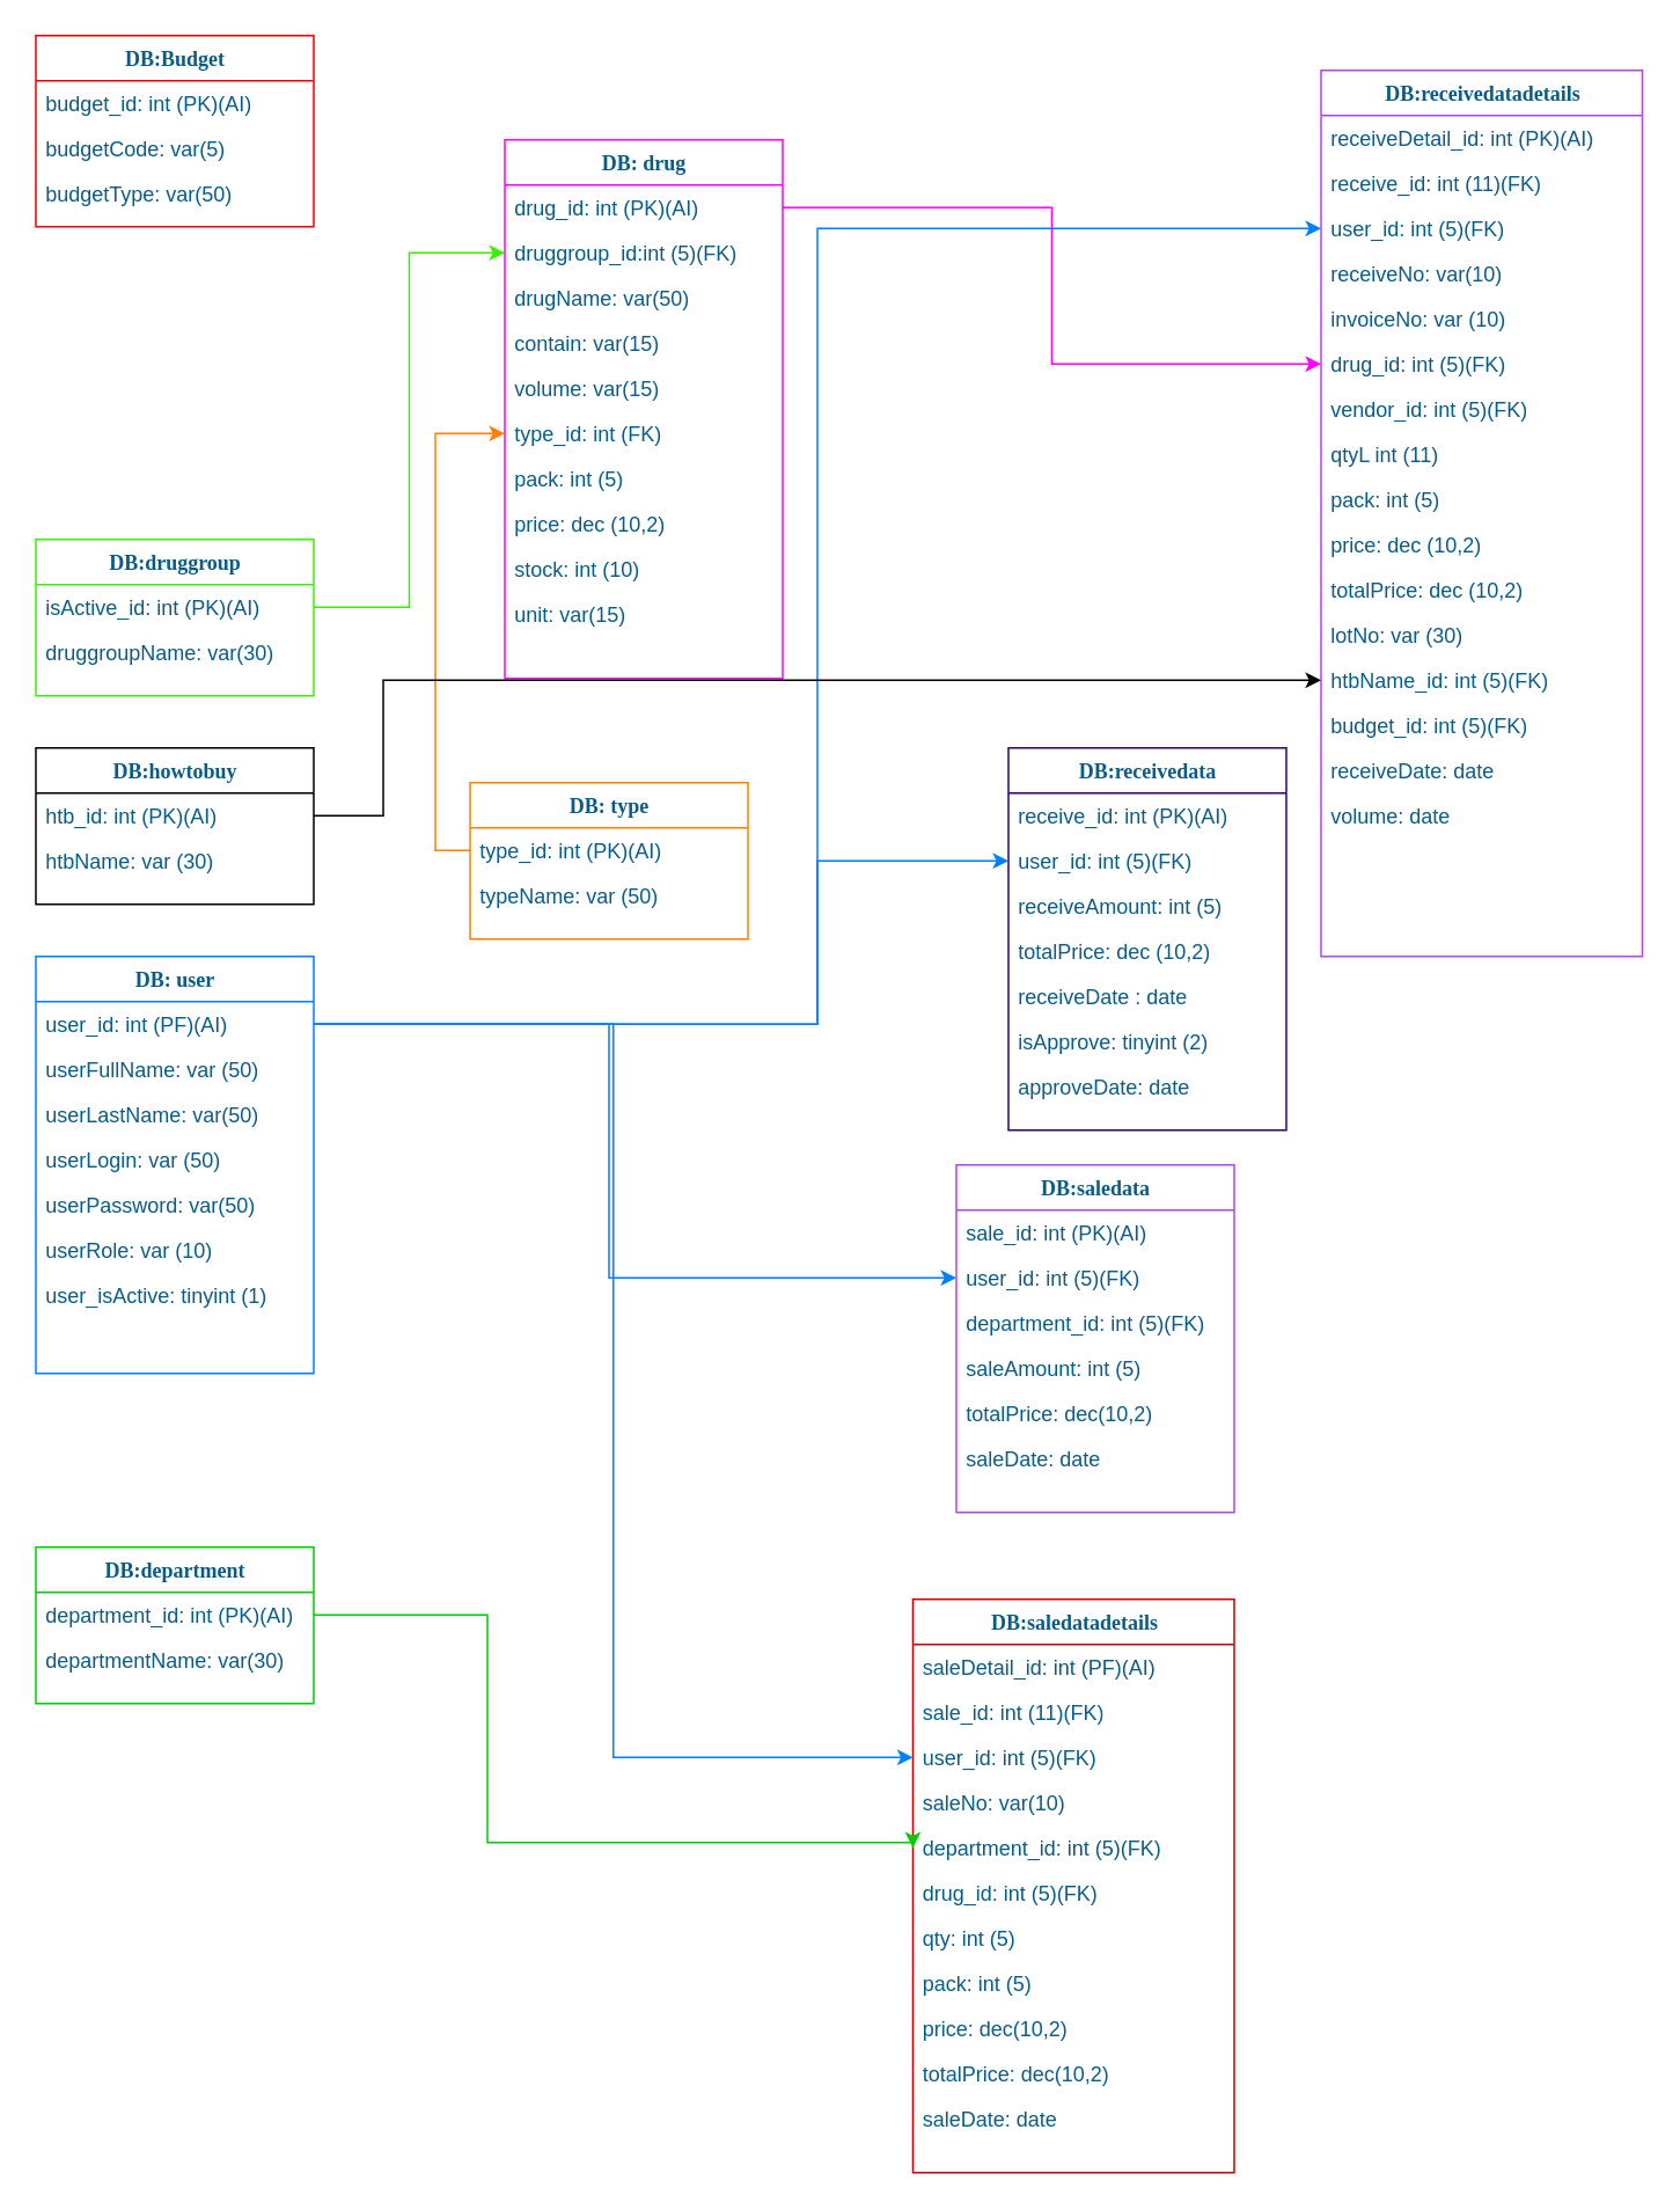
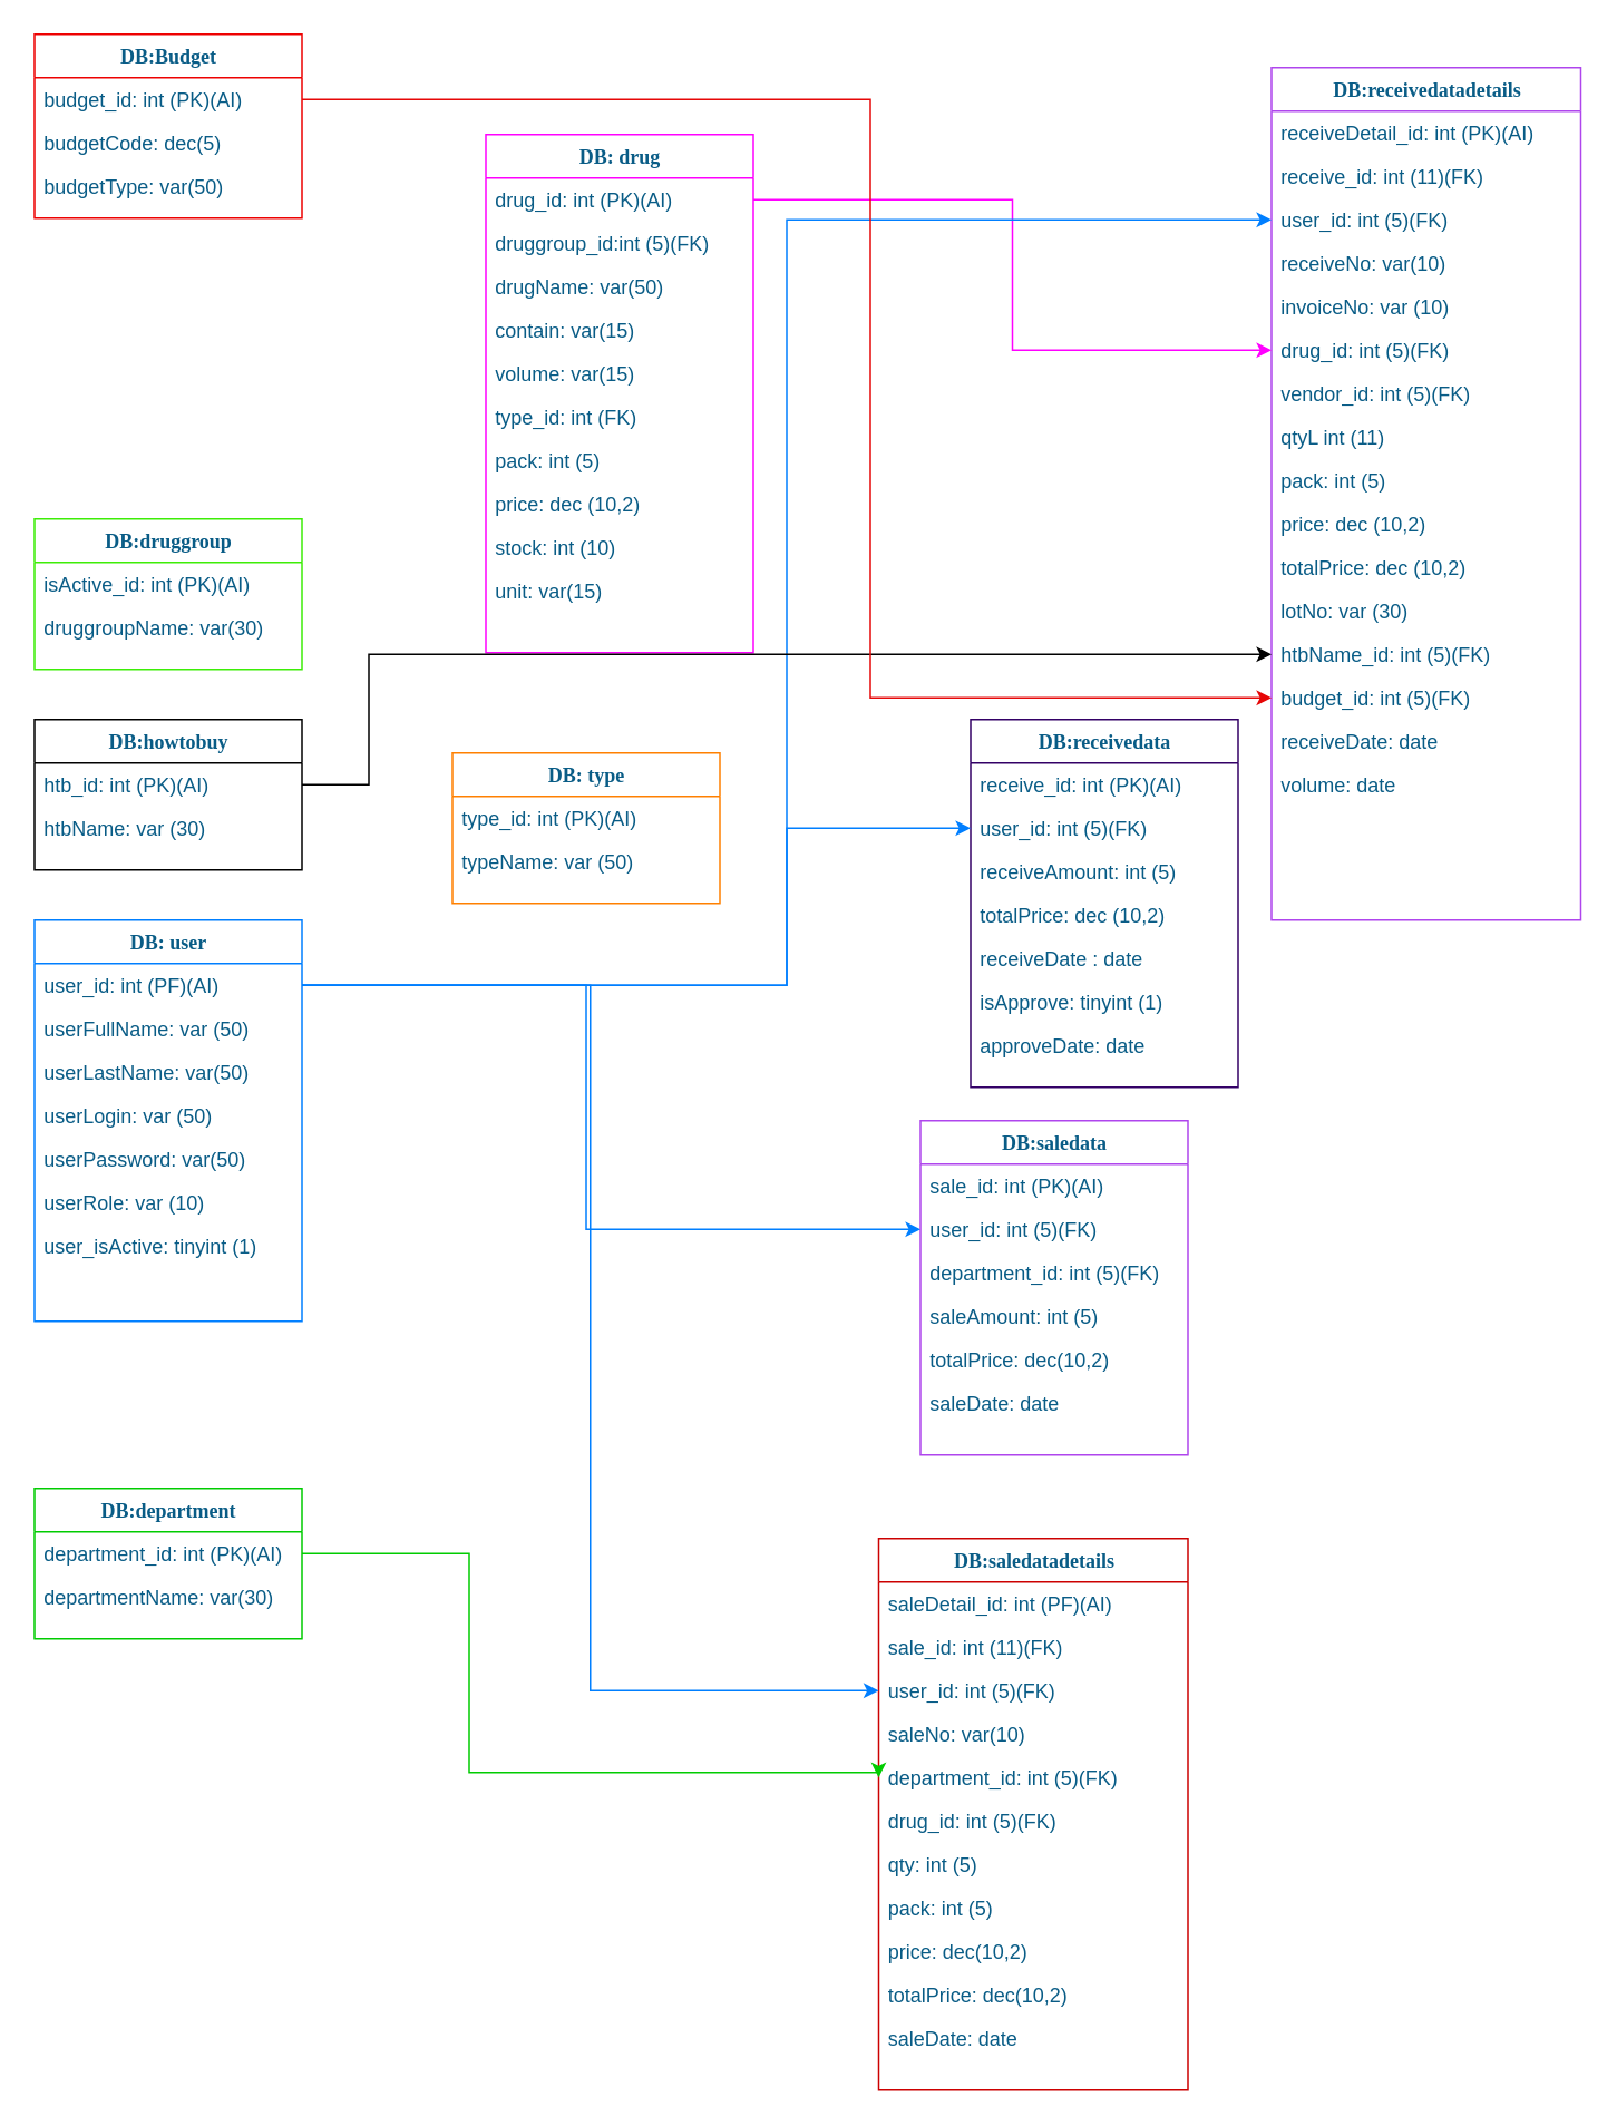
- <mxCell id="4" value="budgetCode: var(5)" style="text;html=1;strokeColor=none;fillColor=none;align=left;verticalAlign=top;spacingLeft=4;spacingRight=4;whiteSpace=wrap;overflow=hidden;rotatable=0;points=[[0,0.5],[1,0.5]];portConstraint=eastwest;fontColor=#095C86;" parent="2" vertex="1"><mxGeometry y="52" width="160" height="26" as="geometry" /></mxCell>
+ <mxCell id="4" value="budgetCode: dec(5)" style="text;html=1;strokeColor=none;fillColor=none;align=left;verticalAlign=top;spacingLeft=4;spacingRight=4;whiteSpace=wrap;overflow=hidden;rotatable=0;points=[[0,0.5],[1,0.5]];portConstraint=eastwest;fontColor=#095C86;" parent="2" vertex="1"><mxGeometry y="52" width="160" height="26" as="geometry" /></mxCell>
+ <mxCell id="89" style="edgeStyle=orthogonalEdgeStyle;rounded=0;orthogonalLoop=1;jettySize=auto;html=1;exitX=1;exitY=0.5;exitDx=0;exitDy=0;entryX=0;entryY=0.5;entryDx=0;entryDy=0;fillColor=#F694C1;strokeColor=#E60707;fontColor=#095C86;" edge="1" parent="1" source="3" target="56"><mxGeometry relative="1" as="geometry"><Array as="points"><mxPoint x="520" y="59" /><mxPoint x="520" y="417" /></Array></mxGeometry></mxCell>
- <mxCell id="23" style="edgeStyle=orthogonalEdgeStyle;rounded=0;orthogonalLoop=1;jettySize=auto;html=1;exitX=1;exitY=0.5;exitDx=0;exitDy=0;strokeColor=#3DED07;fontColor=#095C86;" edge="1" parent="1" source="21" target="8"><mxGeometry relative="1" as="geometry" /></mxCell>
- <mxCell id="83" style="edgeStyle=orthogonalEdgeStyle;rounded=0;orthogonalLoop=1;jettySize=auto;html=1;exitX=0;exitY=0.5;exitDx=0;exitDy=0;entryX=0;entryY=0.5;entryDx=0;entryDy=0;strokeColor=#FF8000;fontColor=#095C86;" edge="1" parent="1" source="73" target="12"><mxGeometry relative="1" as="geometry" /></mxCell>
- <mxCell id="33" value="isApprove: tinyint (2)" style="text;html=1;strokeColor=none;fillColor=none;align=left;verticalAlign=top;spacingLeft=4;spacingRight=4;whiteSpace=wrap;overflow=hidden;rotatable=0;points=[[0,0.5],[1,0.5]];portConstraint=eastwest;fontColor=#095C86;" vertex="1" parent="27"><mxGeometry y="156" width="160" height="26" as="geometry" /></mxCell>
+ <mxCell id="33" value="isApprove: tinyint (1)" style="text;html=1;strokeColor=none;fillColor=none;align=left;verticalAlign=top;spacingLeft=4;spacingRight=4;whiteSpace=wrap;overflow=hidden;rotatable=0;points=[[0,0.5],[1,0.5]];portConstraint=eastwest;fontColor=#095C86;" vertex="1" parent="27"><mxGeometry y="156" width="160" height="26" as="geometry" /></mxCell>
